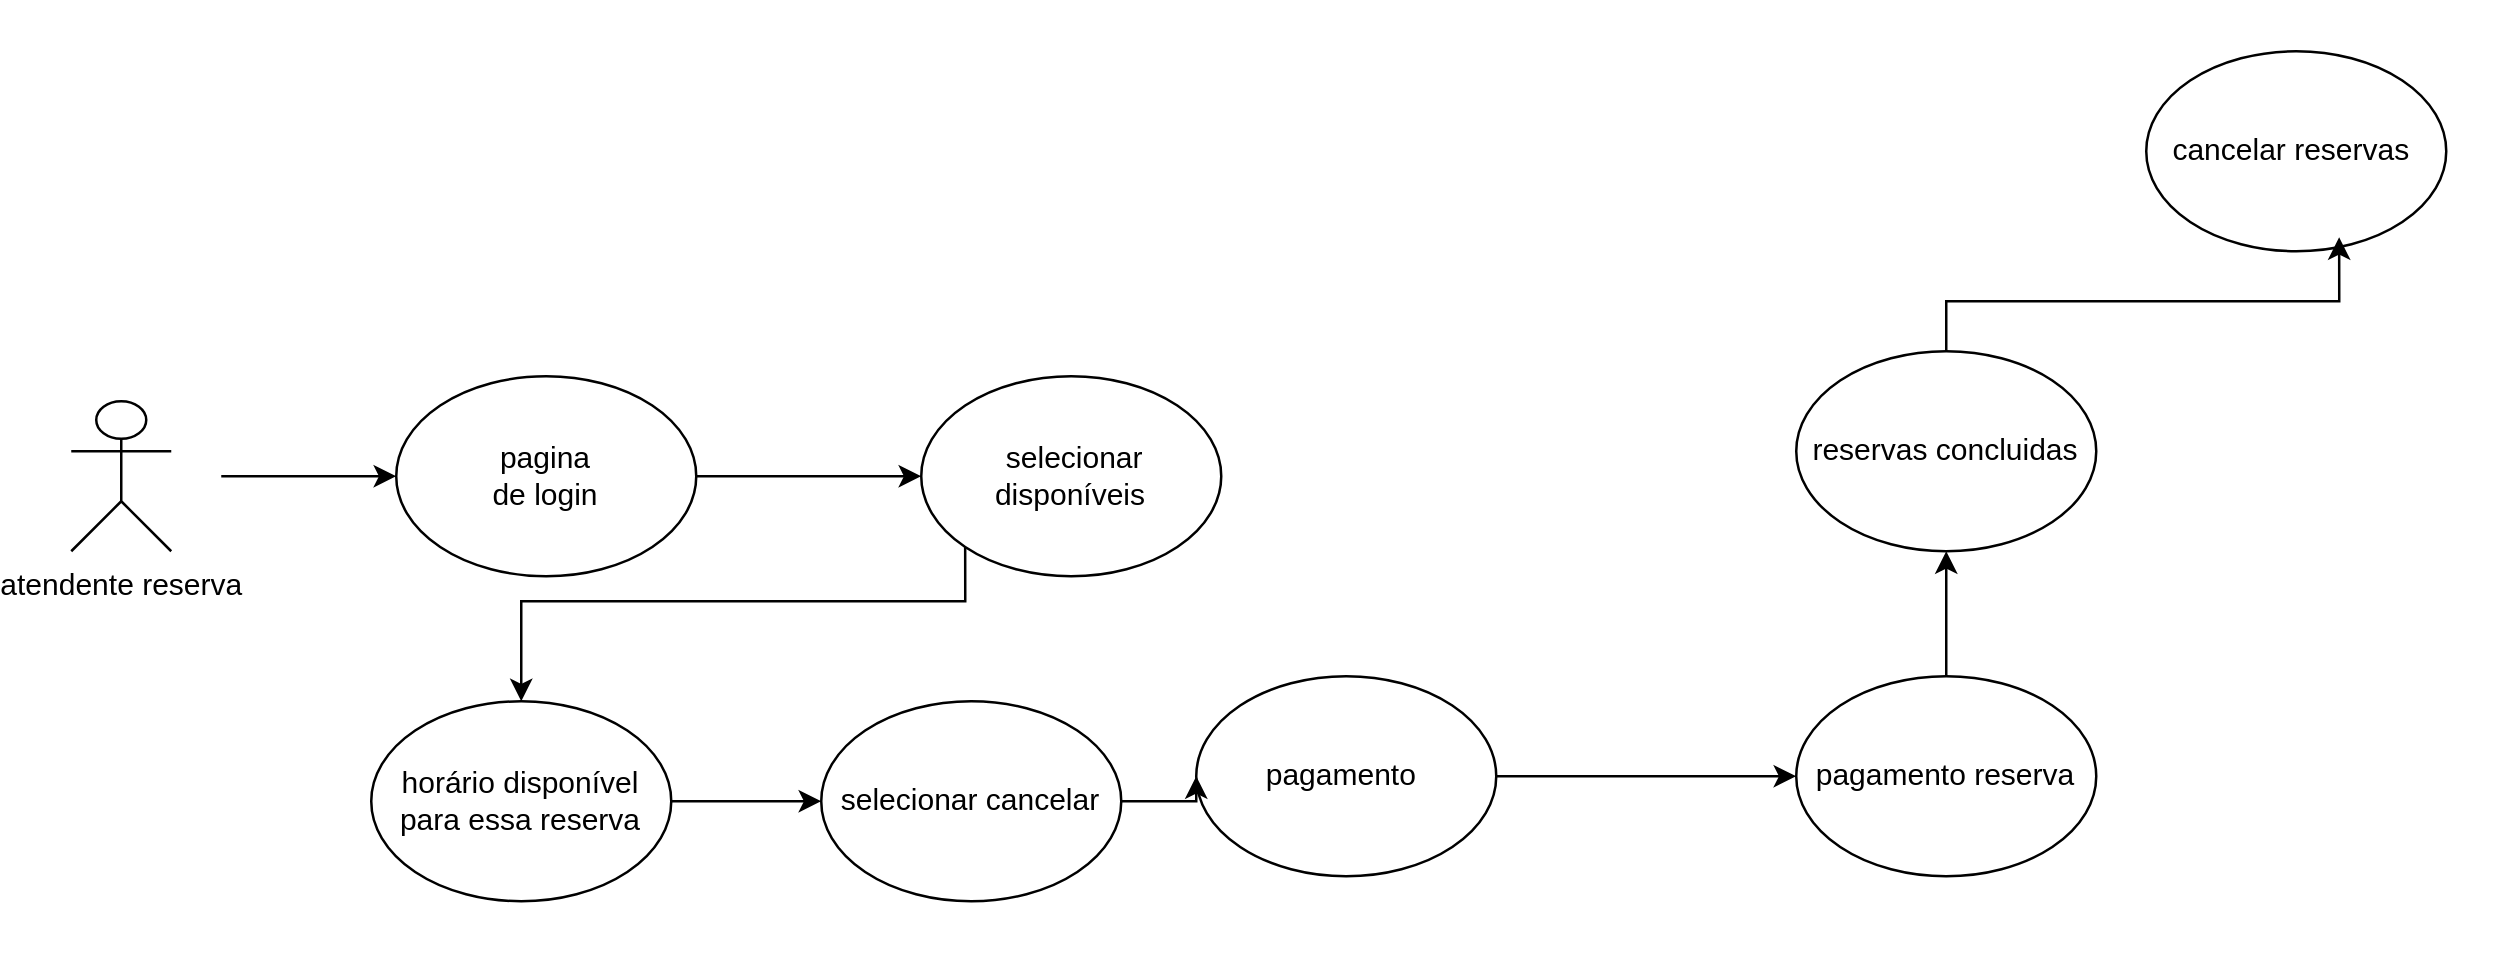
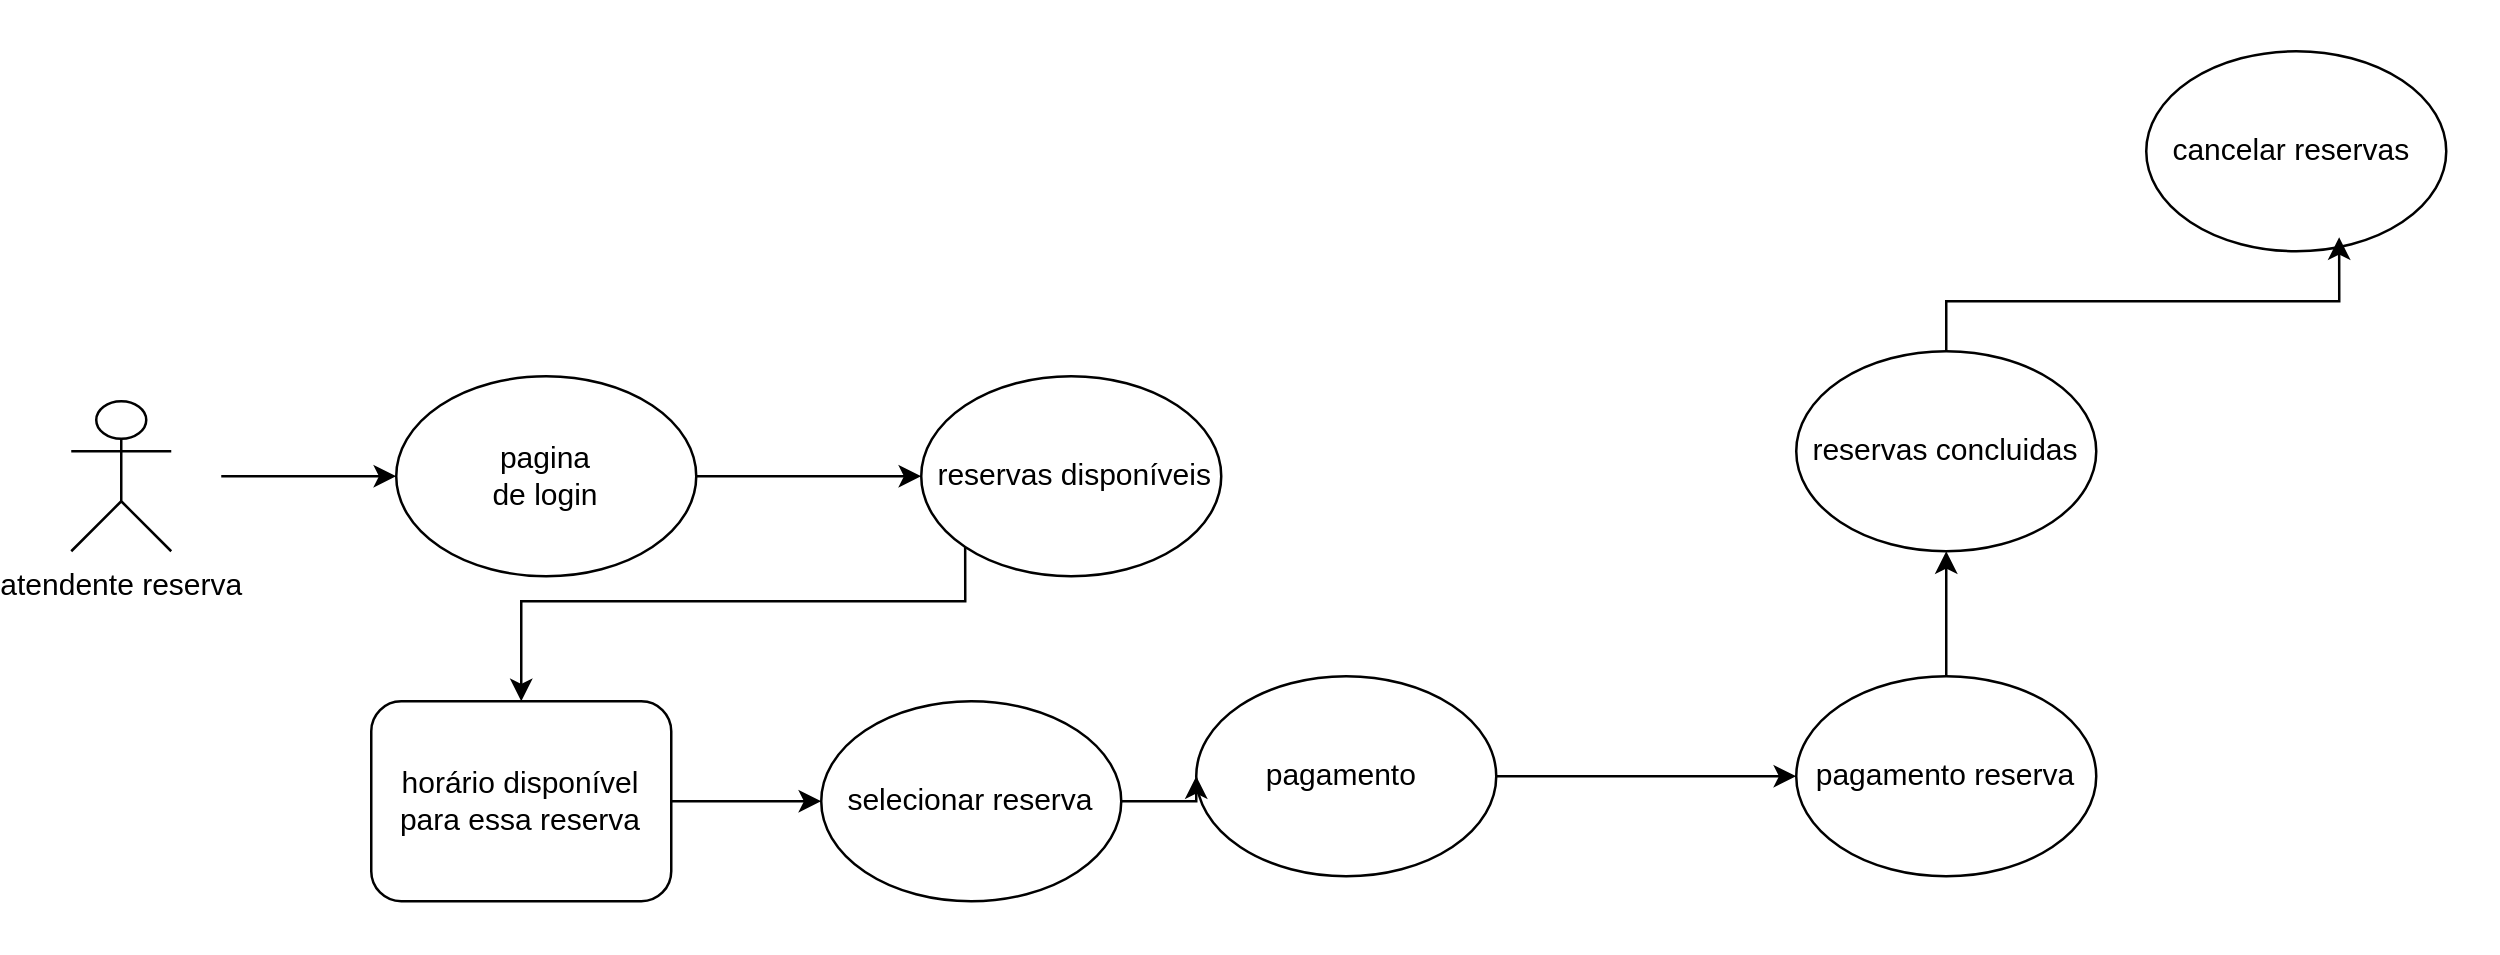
- <mxCell id="7" value="&amp;nbsp;selecionar disponíveis" style="ellipse;whiteSpace=wrap;html=1;" parent="1" vertex="1"><mxGeometry x="360" y="150" width="120" height="80" as="geometry" /></mxCell>
+ <mxCell id="7" value="&amp;nbsp;reservas disponíveis" style="ellipse;whiteSpace=wrap;html=1;" parent="1" vertex="1"><mxGeometry x="360" y="150" width="120" height="80" as="geometry" /></mxCell>
- <mxCell id="9" value="horário disponível para essa reserva" style="ellipse;whiteSpace=wrap;html=1;" parent="1" vertex="1"><mxGeometry x="140" y="280" width="120" height="80" as="geometry" /></mxCell>
+ <mxCell id="9" value="horário disponível para essa reserva" style="whiteSpace=wrap;html=1;rounded=1;" parent="1" vertex="1"><mxGeometry x="140" y="280" width="120" height="80" as="geometry" /></mxCell>
- <mxCell id="18" value="selecionar cancelar" style="ellipse;whiteSpace=wrap;html=1;" parent="1" vertex="1"><mxGeometry x="320" y="280" width="120" height="80" as="geometry" /></mxCell>
+ <mxCell id="18" value="selecionar reserva" style="ellipse;whiteSpace=wrap;html=1;" parent="1" vertex="1"><mxGeometry x="320" y="280" width="120" height="80" as="geometry" /></mxCell>
